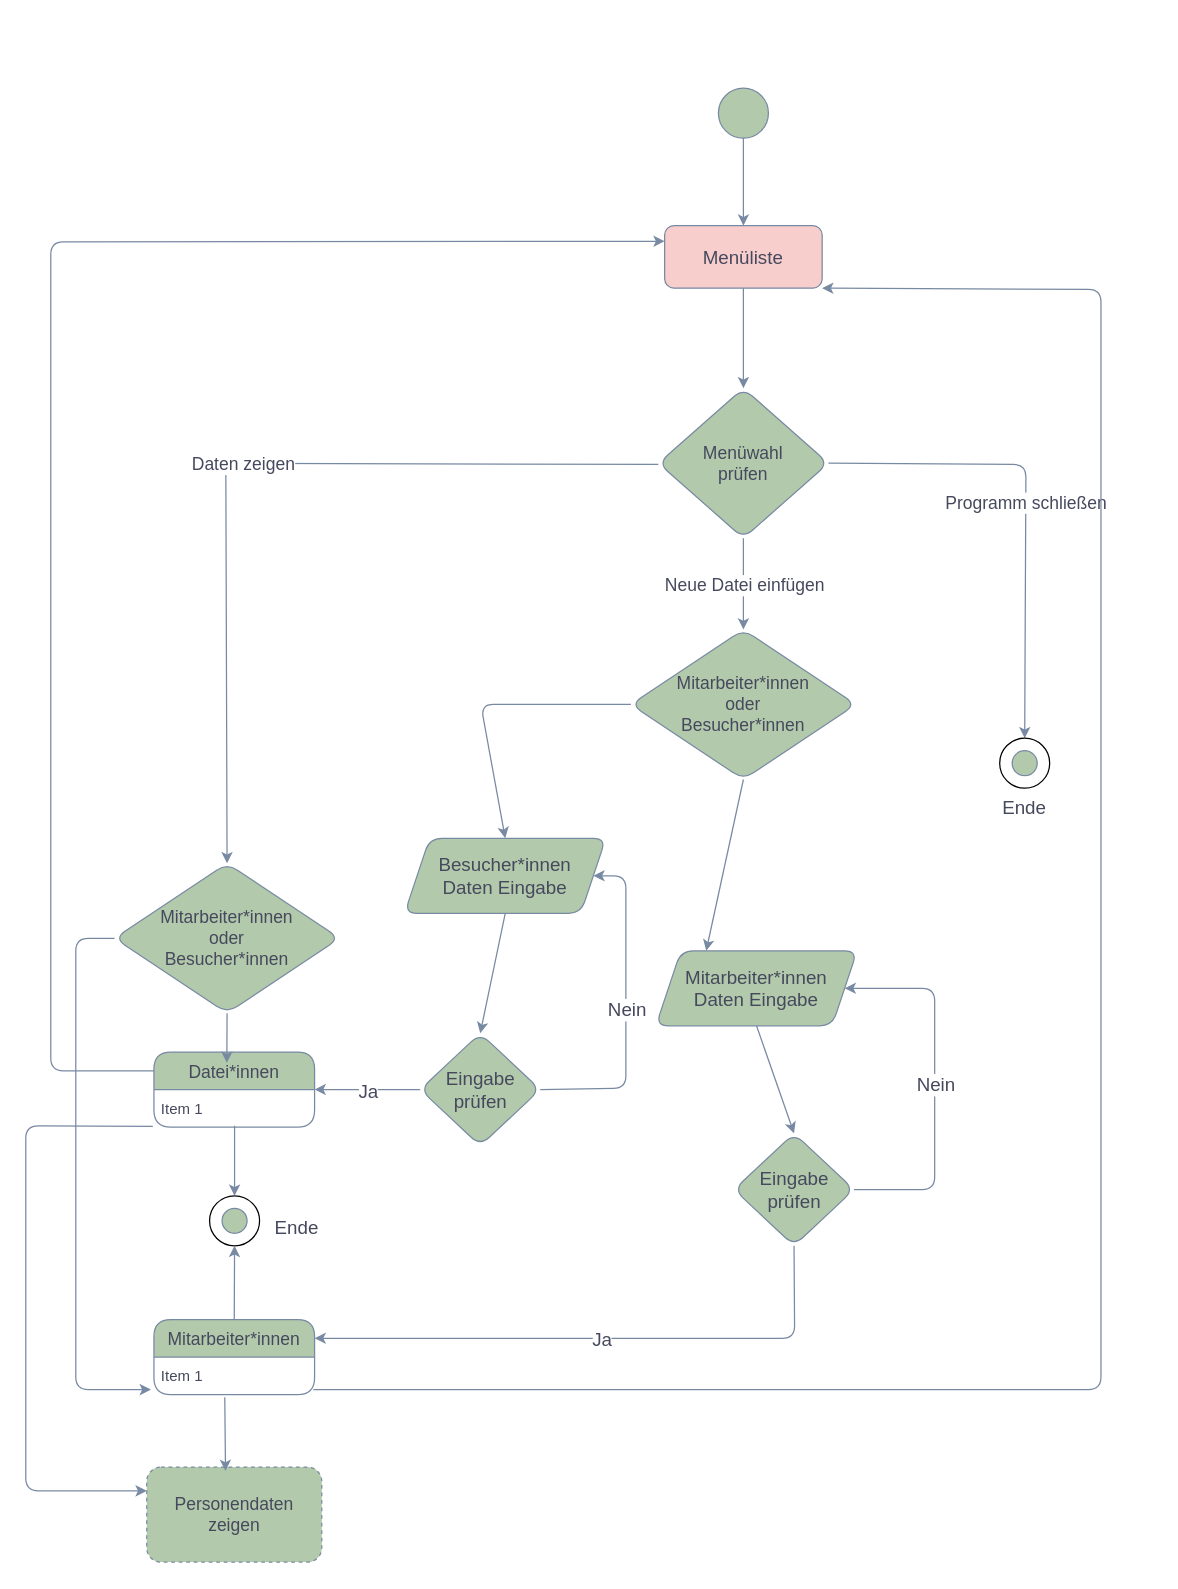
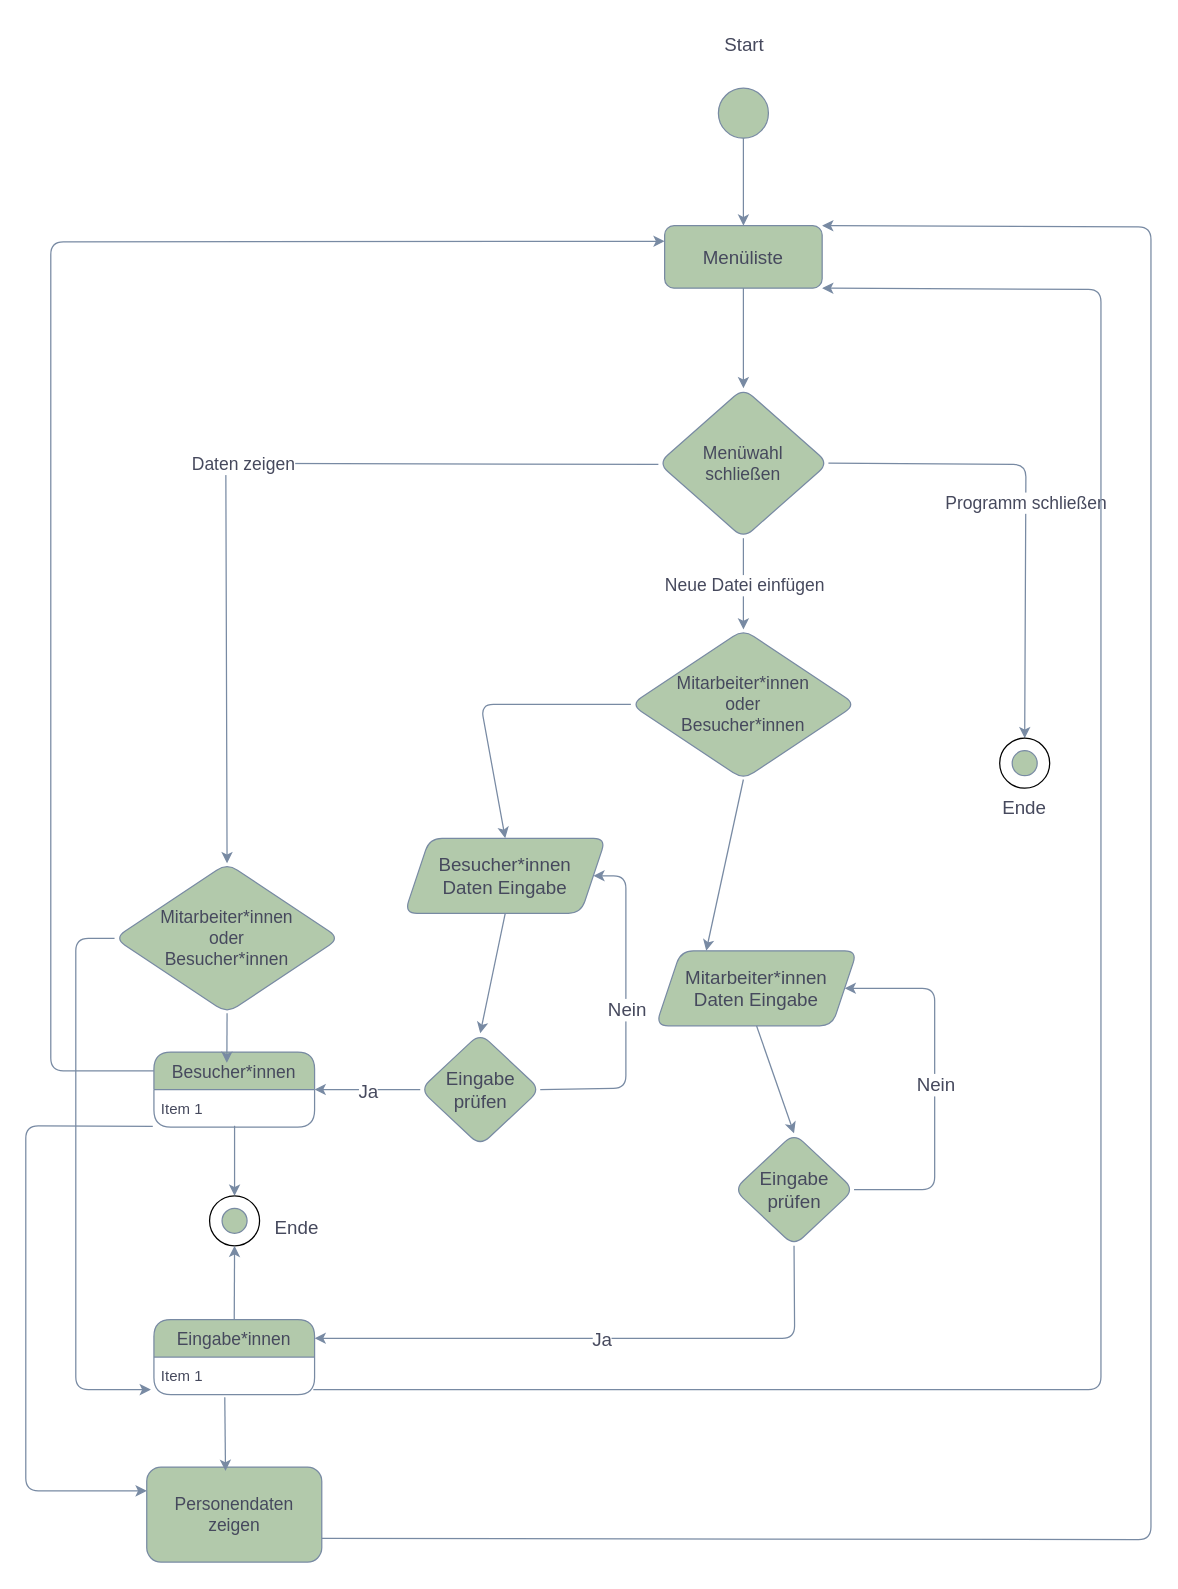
+ <mxCell id="48" value="Start" style="text;html=1;strokeColor=none;fillColor=none;align=center;verticalAlign=middle;whiteSpace=wrap;rounded=1;fontSize=15;fontColor=#46495D;" vertex="1" parent="1"><mxGeometry x="540" y="20" width="110" height="30" as="geometry" /></mxCell>
- <mxCell id="4" value="Menüliste" style="rounded=1;whiteSpace=wrap;html=1;fontSize=15;fillColor=#f8cecc;strokeColor=#788AA3;fontColor=#46495D;" vertex="1" parent="1"><mxGeometry x="531" y="180" width="126" height="50" as="geometry" /></mxCell>
+ <mxCell id="4" value="Menüliste" style="rounded=1;whiteSpace=wrap;html=1;fontSize=15;fillColor=#B2C9AB;strokeColor=#788AA3;fontColor=#46495D;" vertex="1" parent="1"><mxGeometry x="531" y="180" width="126" height="50" as="geometry" /></mxCell>
- <mxCell id="8" value="Menüwahl&lt;br style=&quot;font-size: 14px;&quot;&gt;prüfen" style="rhombus;whiteSpace=wrap;html=1;fontSize=14;fillColor=#B2C9AB;strokeColor=#788AA3;fontColor=#46495D;rounded=1;" vertex="1" parent="1"><mxGeometry x="526" y="310" width="136" height="120" as="geometry" /></mxCell>
+ <mxCell id="8" value="Menüwahl&lt;br style=&quot;font-size: 14px;&quot;&gt;schließen" style="rhombus;whiteSpace=wrap;html=1;fontSize=14;fillColor=#B2C9AB;strokeColor=#788AA3;fontColor=#46495D;rounded=1;" vertex="1" parent="1"><mxGeometry x="526" y="310" width="136" height="120" as="geometry" /></mxCell>
- <mxCell id="16" value="Datei*innen" style="swimlane;fontStyle=0;childLayout=stackLayout;horizontal=1;startSize=30;horizontalStack=0;resizeParent=1;resizeParentMax=0;resizeLast=0;collapsible=1;marginBottom=0;fontSize=14;fillColor=#B2C9AB;strokeColor=#788AA3;fontColor=#46495D;rounded=1;" vertex="1" parent="1"><mxGeometry x="122.5" y="841" width="128.5" height="60" as="geometry" /></mxCell>
+ <mxCell id="16" value="Besucher*innen" style="swimlane;fontStyle=0;childLayout=stackLayout;horizontal=1;startSize=30;horizontalStack=0;resizeParent=1;resizeParentMax=0;resizeLast=0;collapsible=1;marginBottom=0;fontSize=14;fillColor=#B2C9AB;strokeColor=#788AA3;fontColor=#46495D;rounded=1;" vertex="1" parent="1"><mxGeometry x="122.5" y="841" width="128.5" height="60" as="geometry" /></mxCell>
+ <mxCell id="51" value="" style="endArrow=classic;html=1;rounded=1;fontSize=15;entryX=1;entryY=0;entryDx=0;entryDy=0;exitX=1;exitY=0.75;exitDx=0;exitDy=0;strokeColor=#788AA3;fontColor=#46495D;" edge="1" parent="1" source="11" target="4"><mxGeometry width="50" height="50" relative="1" as="geometry"><mxPoint x="500" y="1251" as="sourcePoint" /><mxPoint x="907" y="332.5" as="targetPoint" /><Array as="points"><mxPoint x="920" y="1231" /><mxPoint x="920" y="181" /></Array></mxGeometry></mxCell>
- <mxCell id="9" value="Mitarbeiter*innen" style="swimlane;fontStyle=0;childLayout=stackLayout;horizontal=1;startSize=30;horizontalStack=0;resizeParent=1;resizeParentMax=0;resizeLast=0;collapsible=1;marginBottom=0;fontSize=14;fillColor=#B2C9AB;strokeColor=#788AA3;fontColor=#46495D;rounded=1;" vertex="1" parent="1"><mxGeometry x="122.5" y="1055" width="128.5" height="60" as="geometry" /></mxCell>
+ <mxCell id="9" value="Eingabe*innen" style="swimlane;fontStyle=0;childLayout=stackLayout;horizontal=1;startSize=30;horizontalStack=0;resizeParent=1;resizeParentMax=0;resizeLast=0;collapsible=1;marginBottom=0;fontSize=14;fillColor=#B2C9AB;strokeColor=#788AA3;fontColor=#46495D;rounded=1;" vertex="1" parent="1"><mxGeometry x="122.5" y="1055" width="128.5" height="60" as="geometry" /></mxCell>
- <mxCell id="11" value="Personendaten&lt;br style=&quot;font-size: 14px;&quot;&gt;zeigen" style="rounded=1;whiteSpace=wrap;html=1;fontSize=14;fillColor=#B2C9AB;strokeColor=#788AA3;fontColor=#46495D;dashed=1;" vertex="1" parent="1"><mxGeometry x="116.75" y="1173" width="140" height="76" as="geometry" /></mxCell>
+ <mxCell id="11" value="Personendaten&lt;br style=&quot;font-size: 14px;&quot;&gt;zeigen" style="rounded=1;whiteSpace=wrap;html=1;fontSize=14;fillColor=#B2C9AB;strokeColor=#788AA3;fontColor=#46495D;" vertex="1" parent="1"><mxGeometry x="116.75" y="1173" width="140" height="76" as="geometry" /></mxCell>
